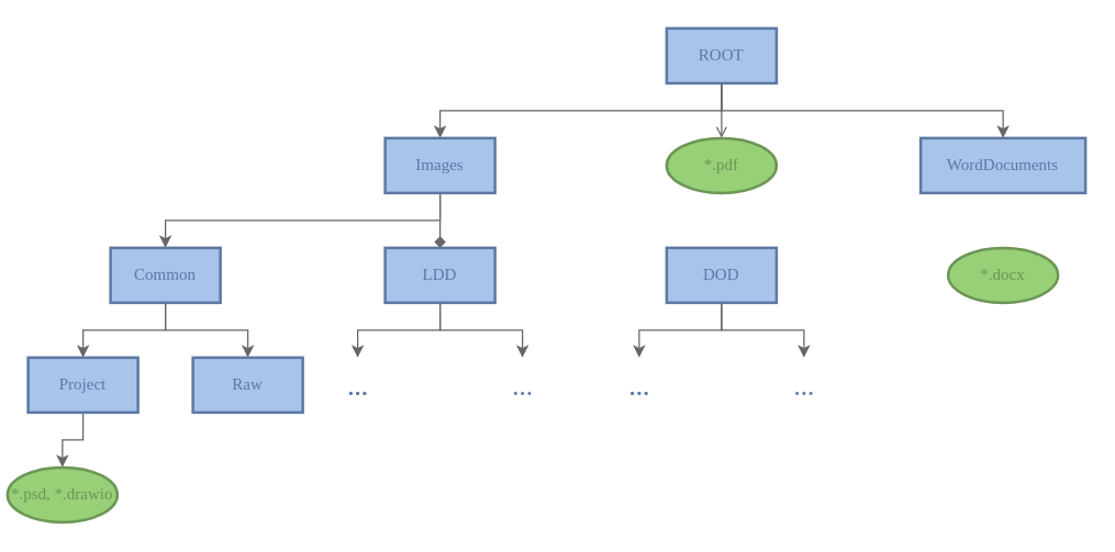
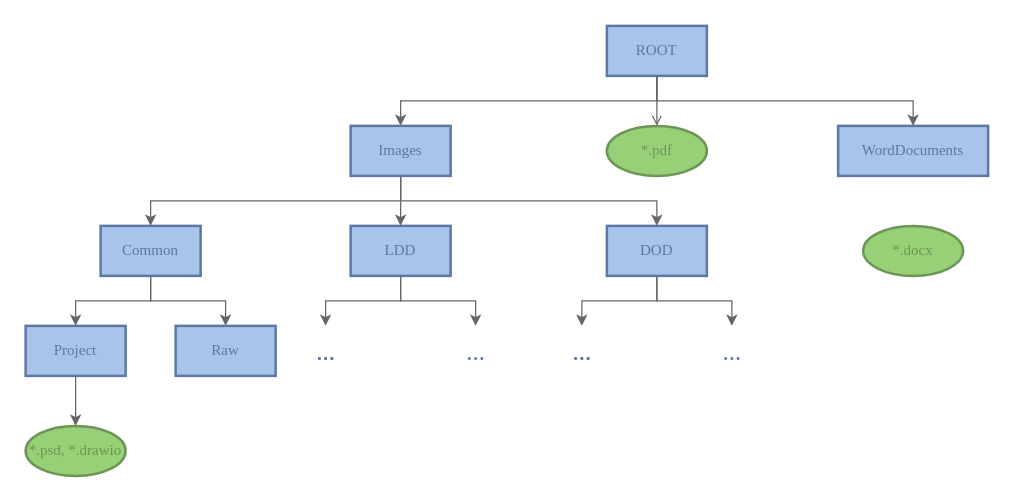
+ <mxCell id="26" style="edgeStyle=orthogonalEdgeStyle;rounded=0;orthogonalLoop=1;jettySize=auto;html=1;fontFamily=Comfortaa;fontSource=https%3A%2F%2Ffonts.googleapis.com%2Fcss%3Ffamily%3DComfortaa;fontColor=#6D9656;fillColor=#f5f5f5;strokeColor=#666666;" parent="1" source="28" target="16" edge="1"><mxGeometry relative="1" as="geometry"><Array as="points"><mxPoint x="320" y="160" /><mxPoint x="525" y="160" /></Array></mxGeometry></mxCell>
- <mxCell id="25" style="edgeStyle=orthogonalEdgeStyle;rounded=0;orthogonalLoop=1;jettySize=auto;html=1;fontFamily=Comfortaa;fontSource=https%3A%2F%2Ffonts.googleapis.com%2Fcss%3Ffamily%3DComfortaa;fontColor=#6D9656;fillColor=#f5f5f5;strokeColor=#666666;endArrow=diamond;" parent="1" source="28" target="13" edge="1"><mxGeometry relative="1" as="geometry" /></mxCell>
+ <mxCell id="25" style="edgeStyle=orthogonalEdgeStyle;rounded=0;orthogonalLoop=1;jettySize=auto;html=1;fontFamily=Comfortaa;fontSource=https%3A%2F%2Ffonts.googleapis.com%2Fcss%3Ffamily%3DComfortaa;fontColor=#6D9656;fillColor=#f5f5f5;strokeColor=#666666;" parent="1" source="28" target="13" edge="1"><mxGeometry relative="1" as="geometry" /></mxCell>
- <mxCell id="23" value="*.psd, *.drawio" style="ellipse;whiteSpace=wrap;html=1;rounded=0;shadow=0;glass=0;sketch=0;strokeWidth=2;fontFamily=Comfortaa;fontSource=https%3A%2F%2Ffonts.googleapis.com%2Fcss%3Ffamily%3DComfortaa;fillColor=#97D077;strokeColor=#6D9656;fontColor=#6D9656;" parent="1" vertex="1"><mxGeometry x="5" y="340" width="80" height="40" as="geometry" /></mxCell>
+ <mxCell id="23" value="*.psd, *.drawio" style="ellipse;whiteSpace=wrap;html=1;rounded=0;shadow=0;glass=0;sketch=0;strokeWidth=2;fontFamily=Comfortaa;fontSource=https%3A%2F%2Ffonts.googleapis.com%2Fcss%3Ffamily%3DComfortaa;fillColor=#97D077;strokeColor=#6D9656;fontColor=#6D9656;" parent="1" vertex="1"><mxGeometry x="20" y="340" width="80" height="40" as="geometry" /></mxCell>
